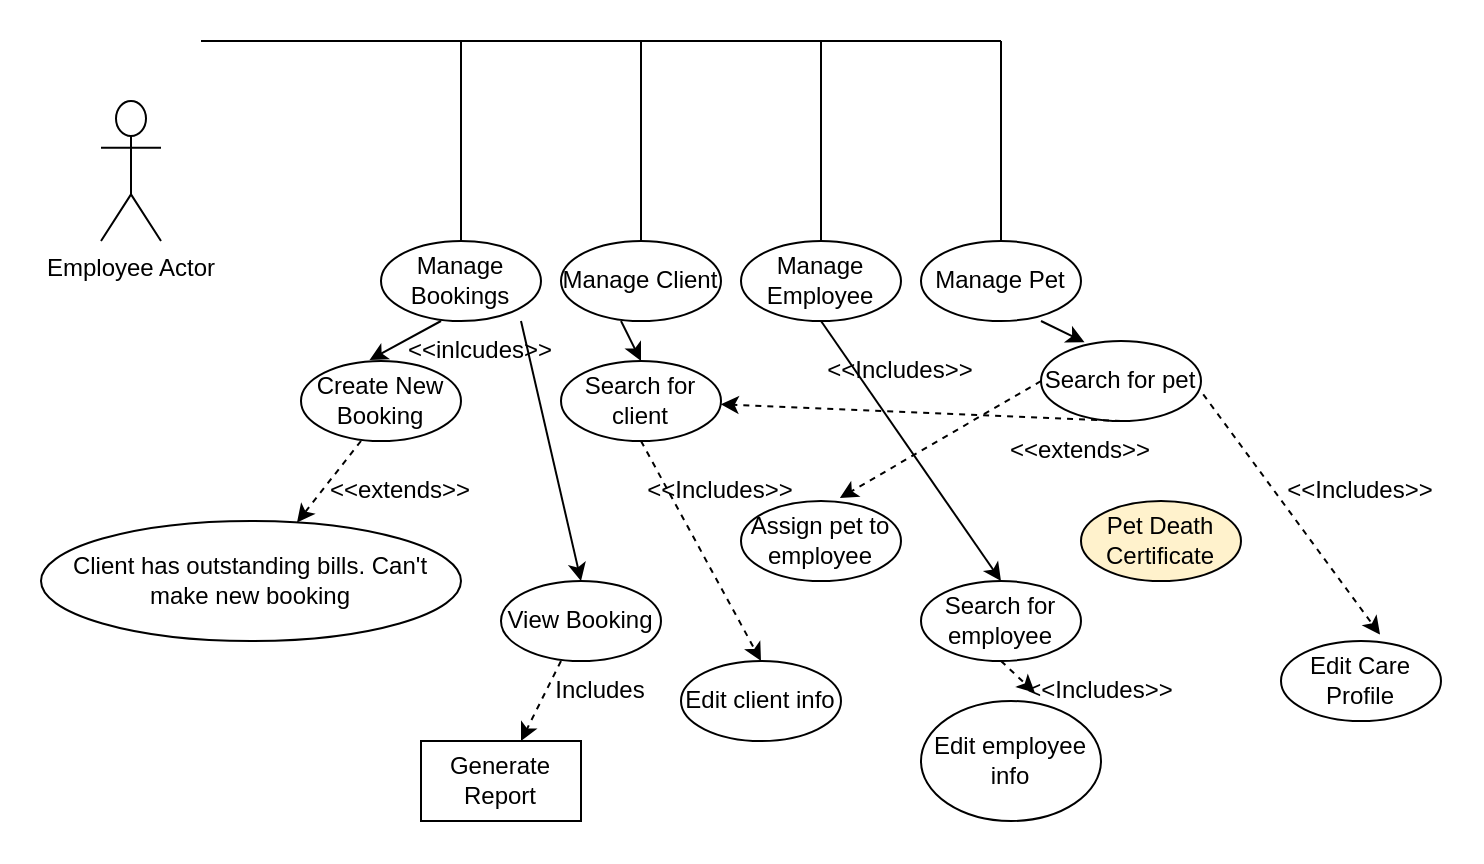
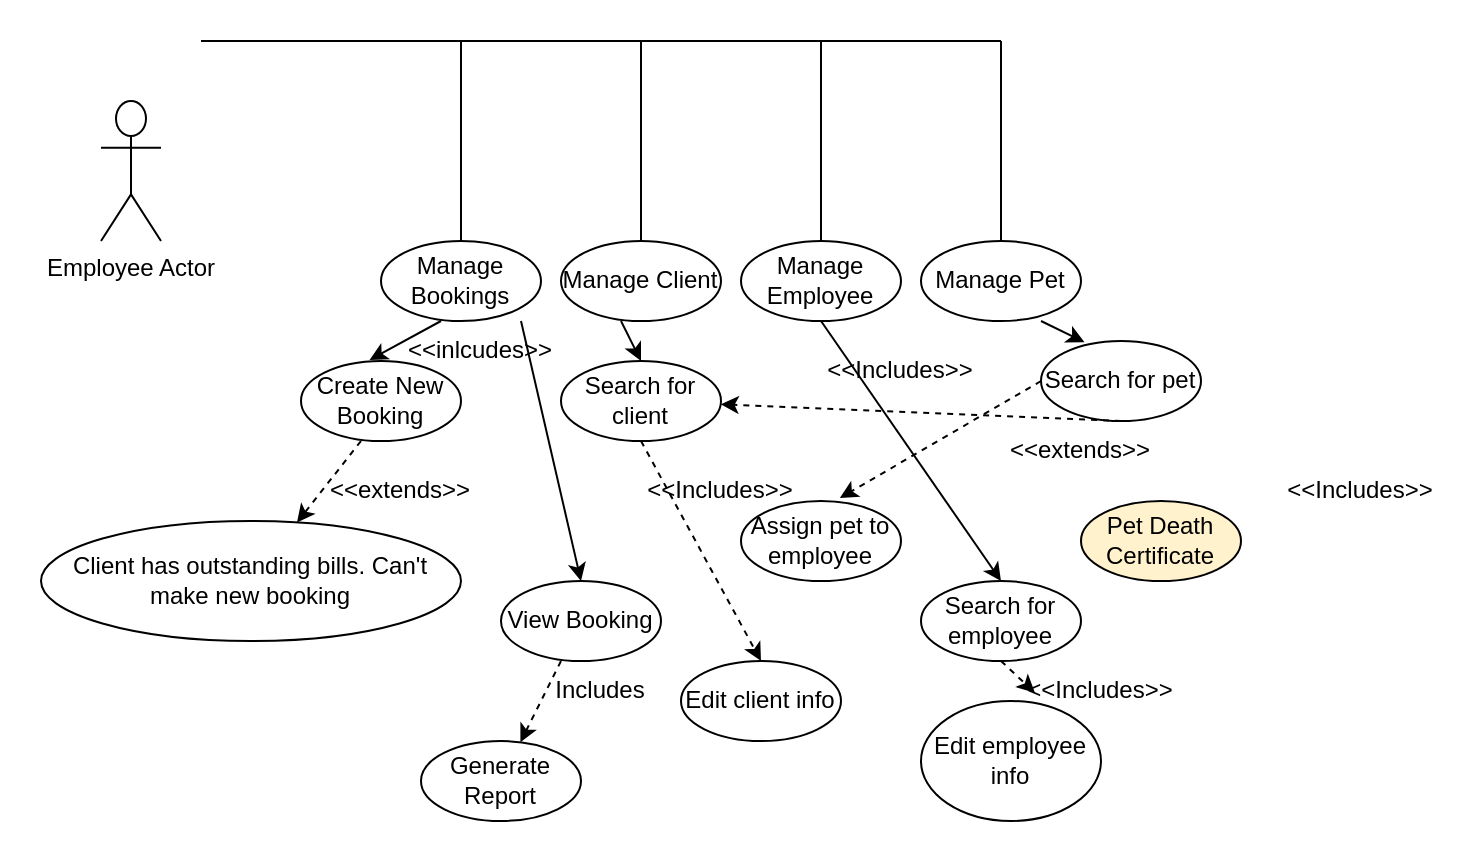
- <mxCell id="13" value="" style="endArrow=classic;html=1;rounded=0;entryX=0.619;entryY=-0.08;entryDx=0;entryDy=0;entryPerimeter=0;dashed=1;exitX=1.014;exitY=0.667;exitDx=0;exitDy=0;exitPerimeter=0;" edge="1" parent="1" source="15" target="12"><mxGeometry width="50" height="50" relative="1" as="geometry"><mxPoint x="525" y="160" as="sourcePoint" /><mxPoint x="575" y="110" as="targetPoint" /></mxGeometry></mxCell>
- <mxCell id="12" value="Edit Care Profile" style="ellipse;whiteSpace=wrap;html=1;" vertex="1" parent="1"><mxGeometry x="640" y="320" width="80" height="40" as="geometry" /></mxCell>
- <mxCell id="31" value="Generate Report" style="whiteSpace=wrap;html=1;rounded=0;" vertex="1" parent="1"><mxGeometry x="210" y="370" width="80" height="40" as="geometry" /></mxCell>
+ <mxCell id="31" value="Generate Report" style="ellipse;whiteSpace=wrap;html=1;" vertex="1" parent="1"><mxGeometry x="210" y="370" width="80" height="40" as="geometry" /></mxCell>
